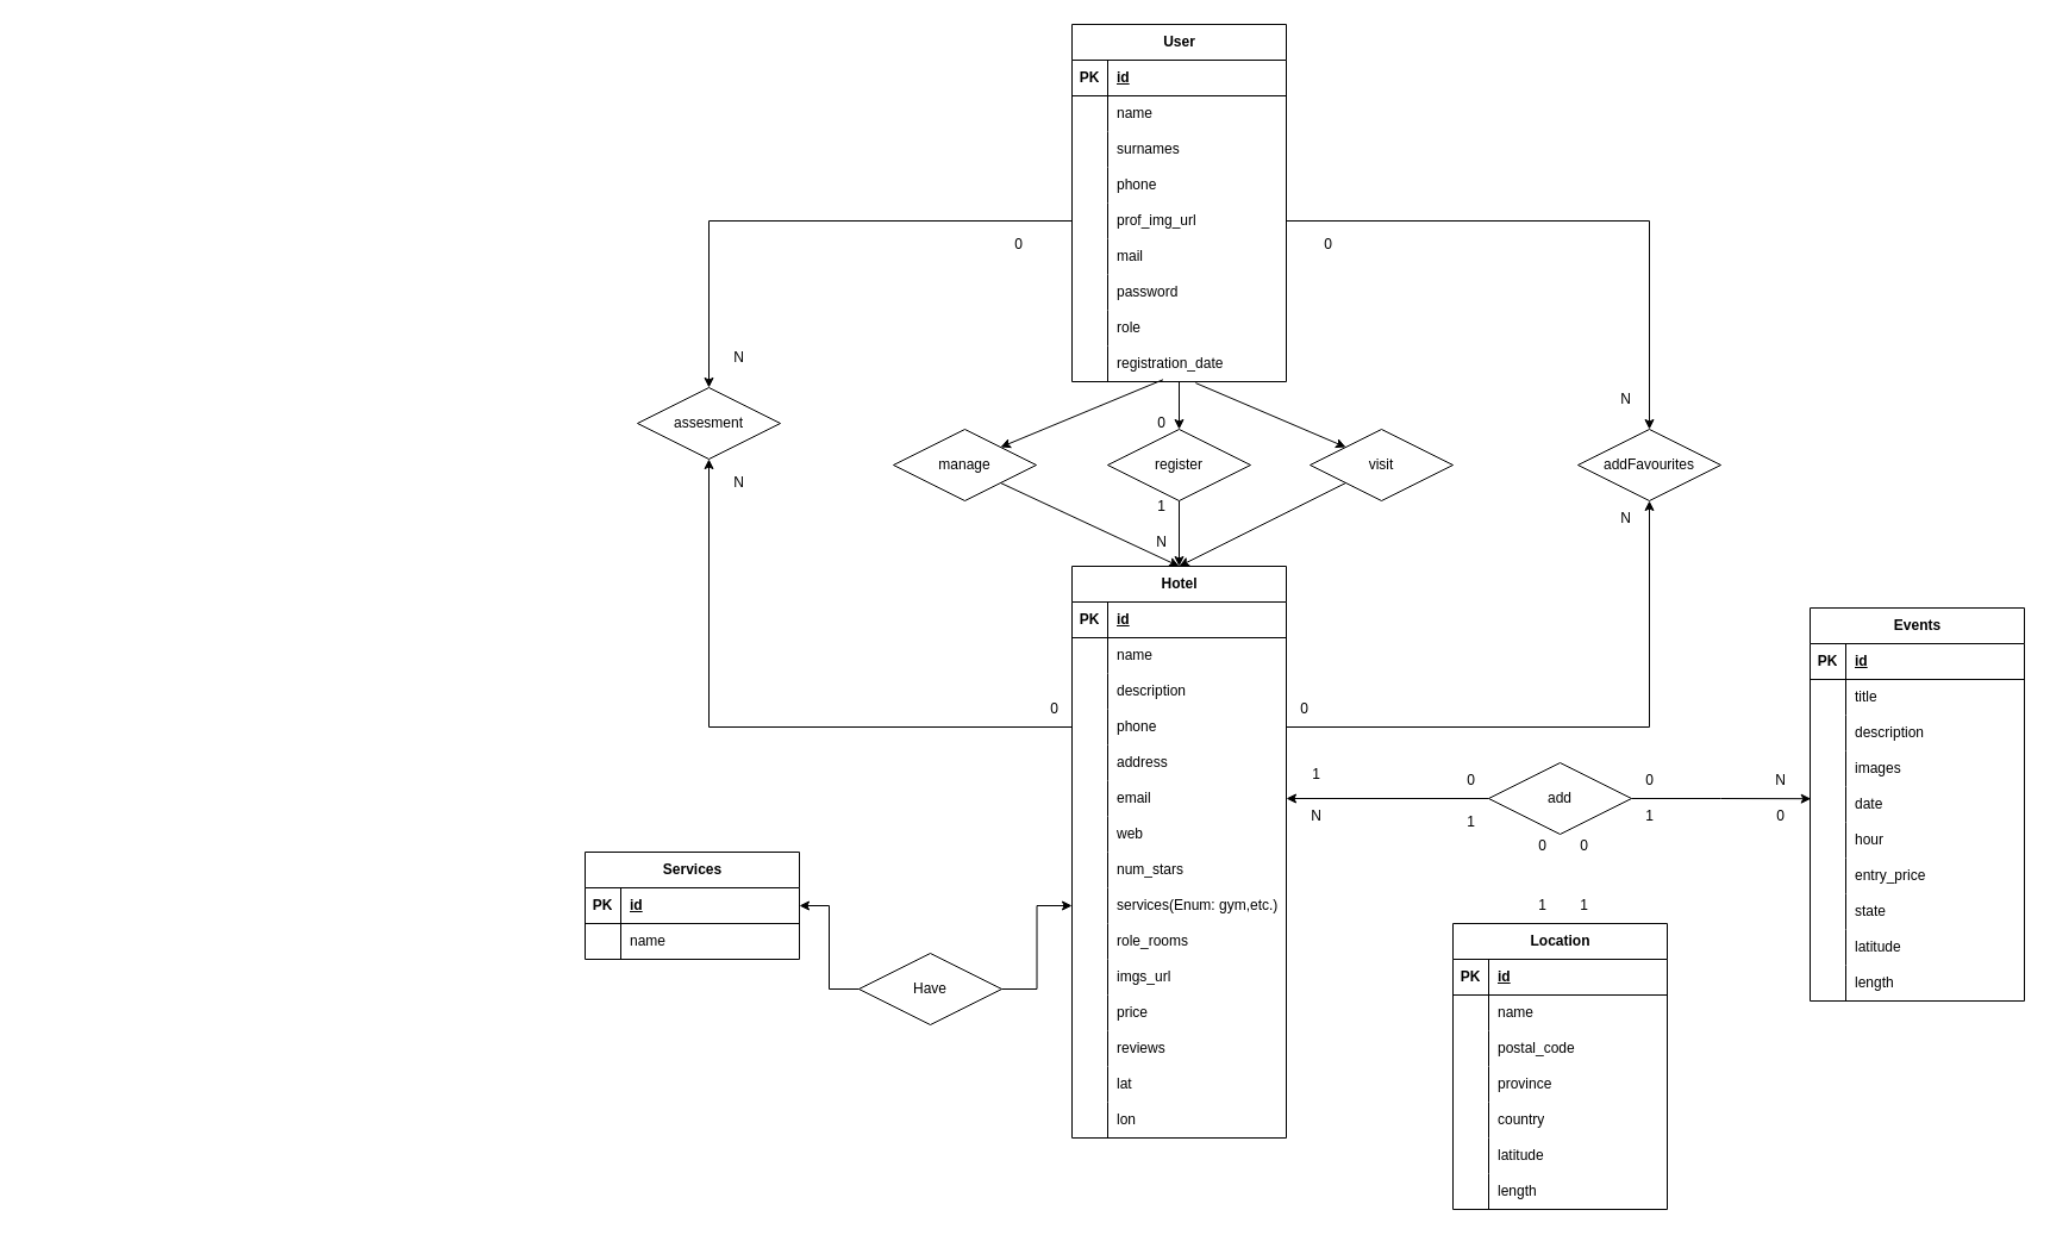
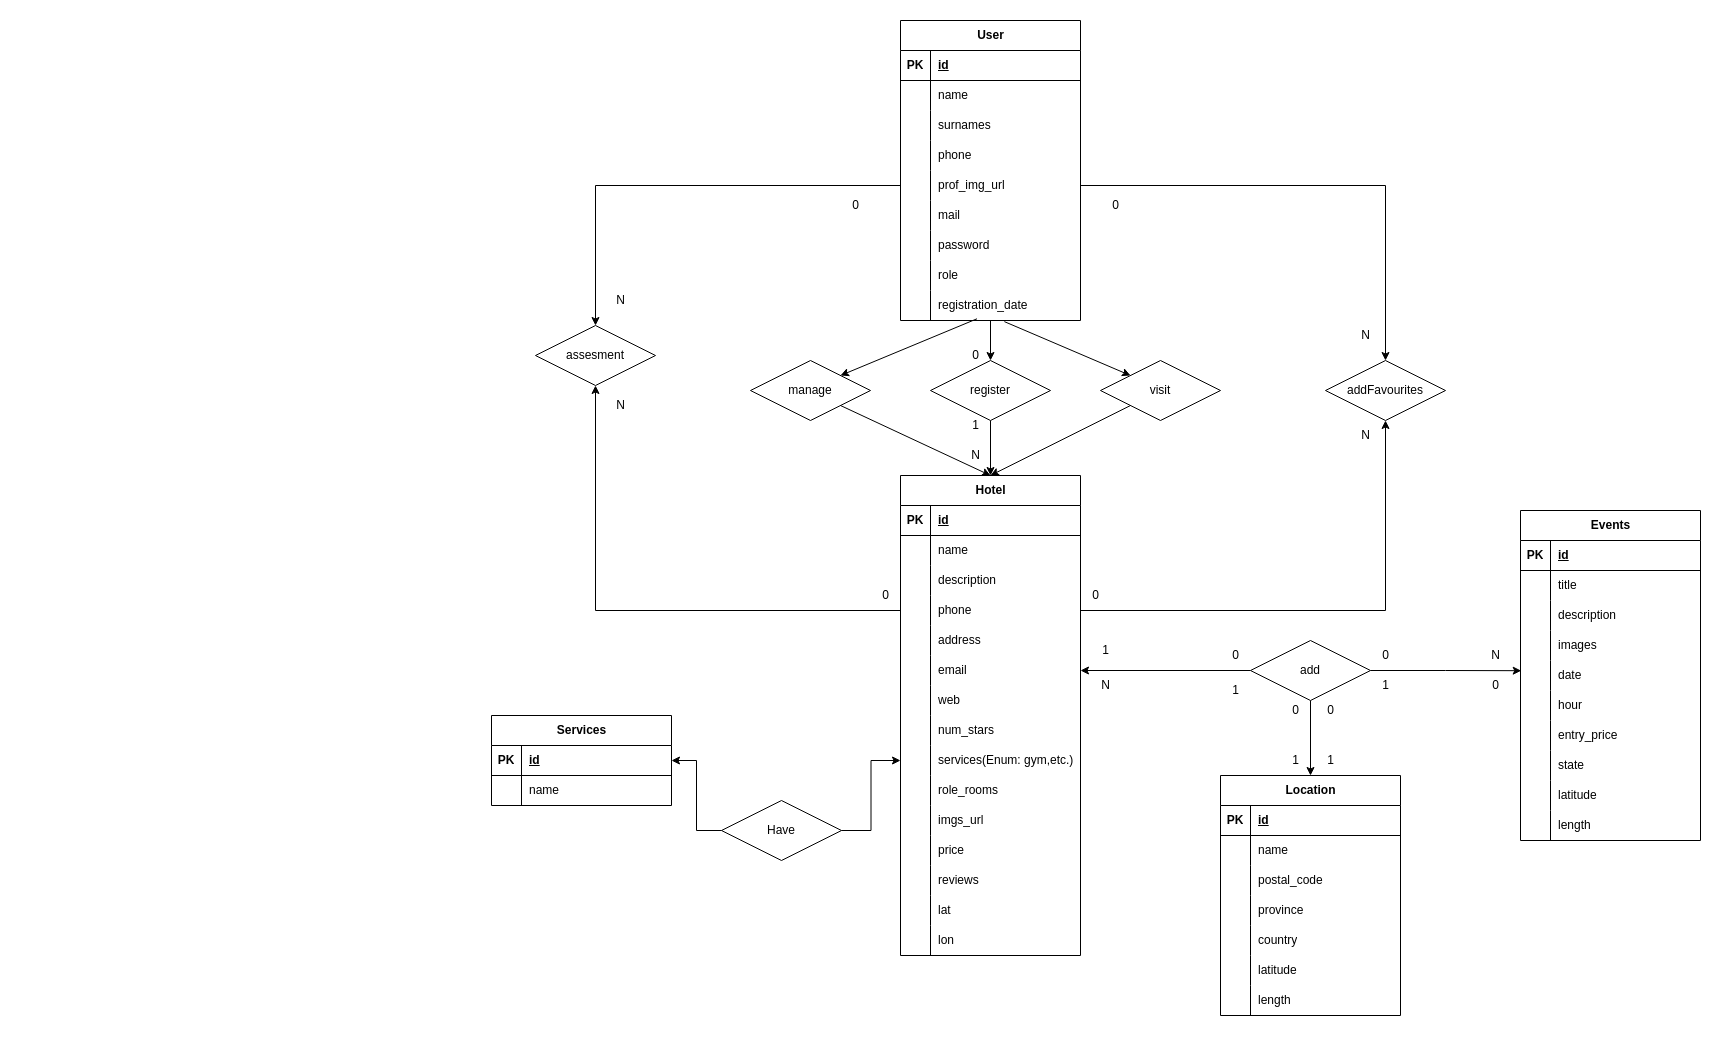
+ <mxCell id="122" style="edgeStyle=orthogonalEdgeStyle;rounded=0;orthogonalLoop=1;jettySize=auto;html=1;entryX=0.5;entryY=0;entryDx=0;entryDy=0;" parent="1" source="125" target="129" edge="1"><mxGeometry relative="1" as="geometry"><mxPoint x="1350" y="760" as="targetPoint" /></mxGeometry></mxCell>
